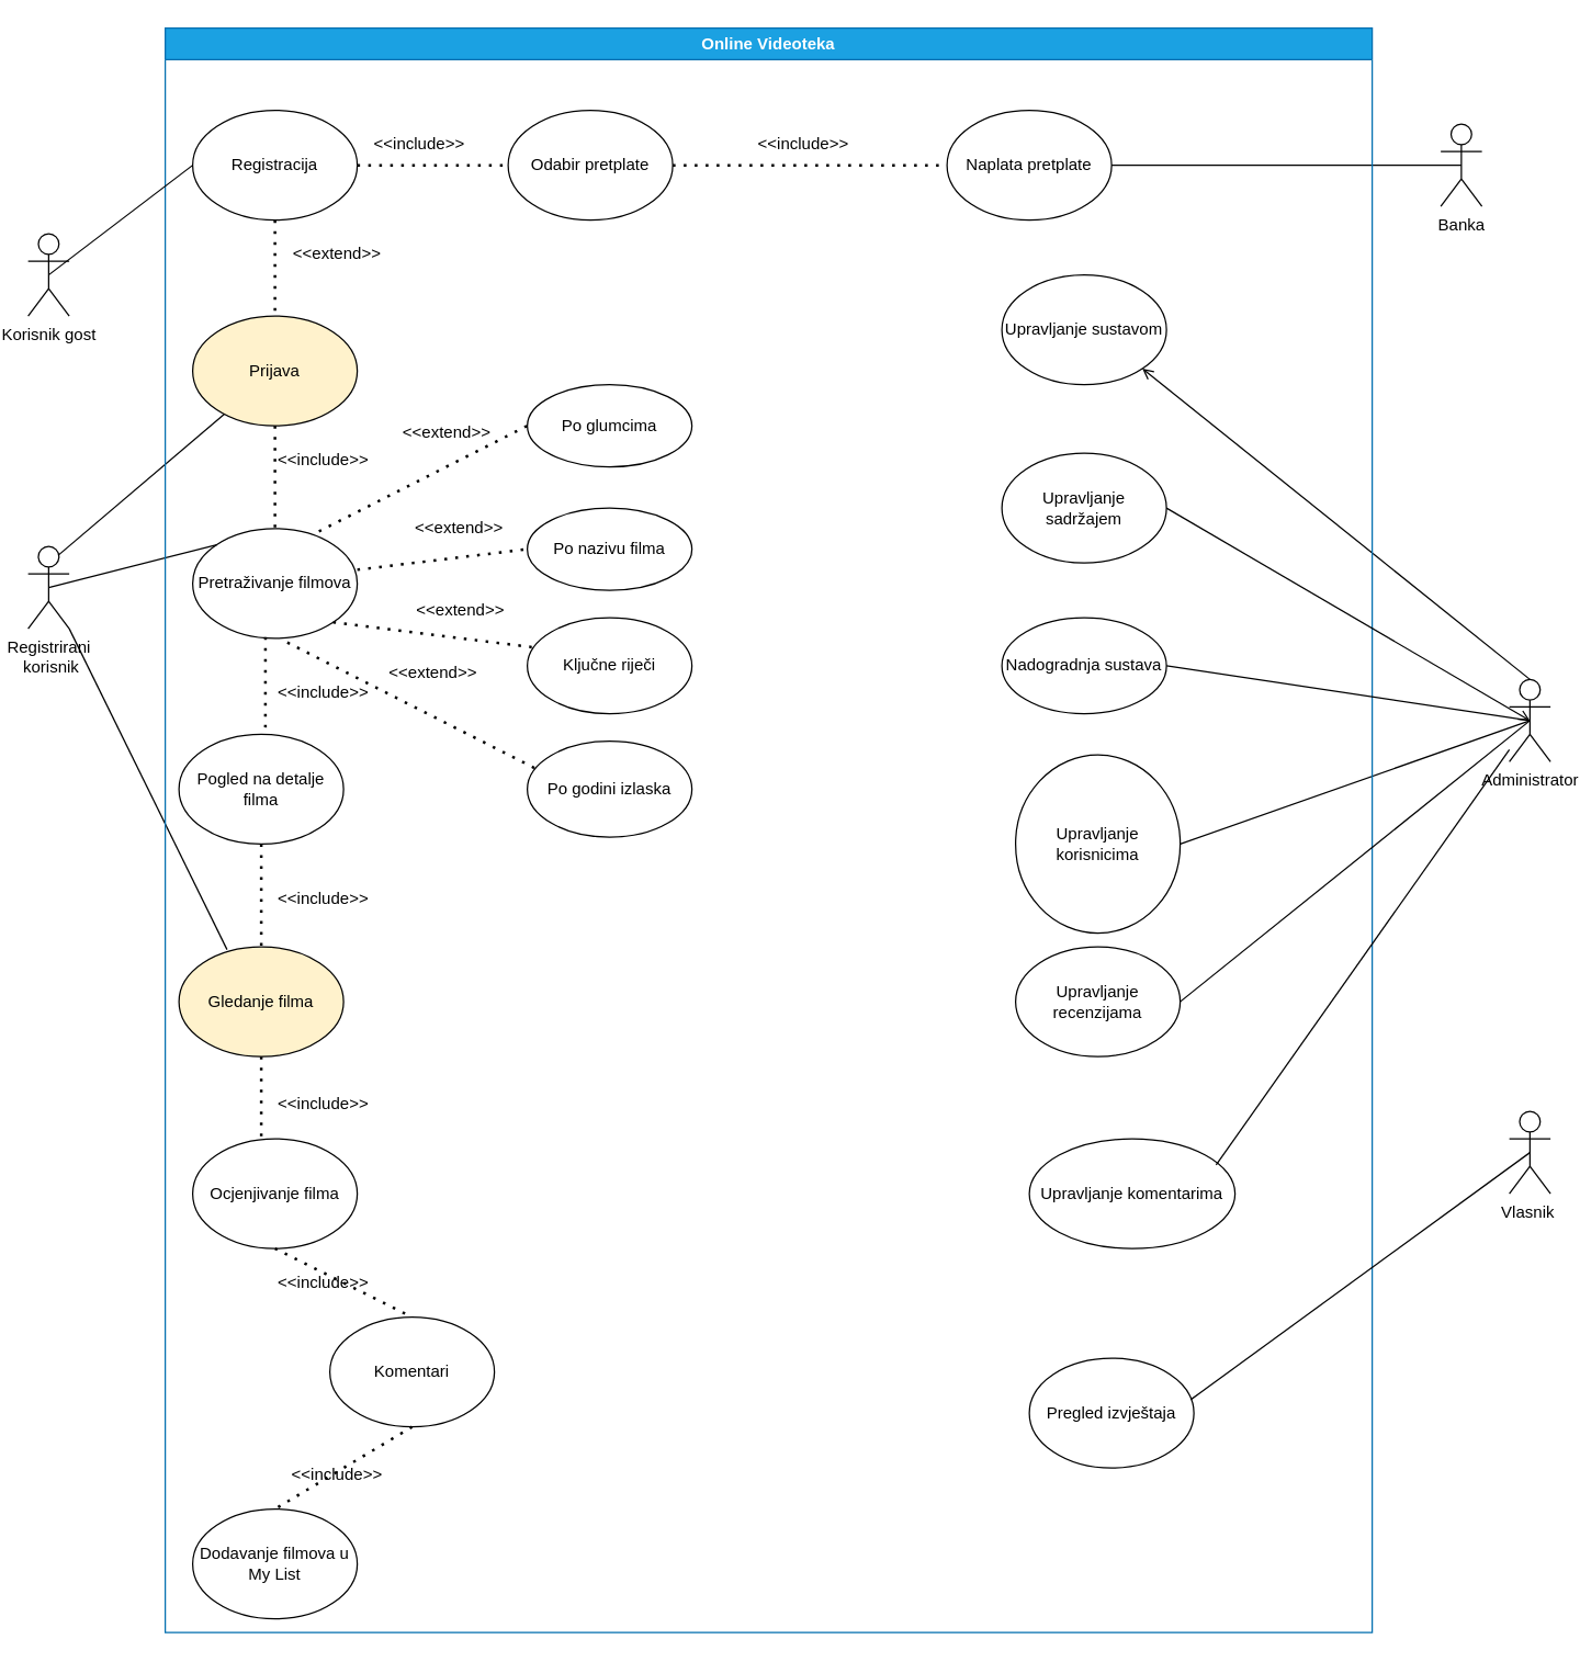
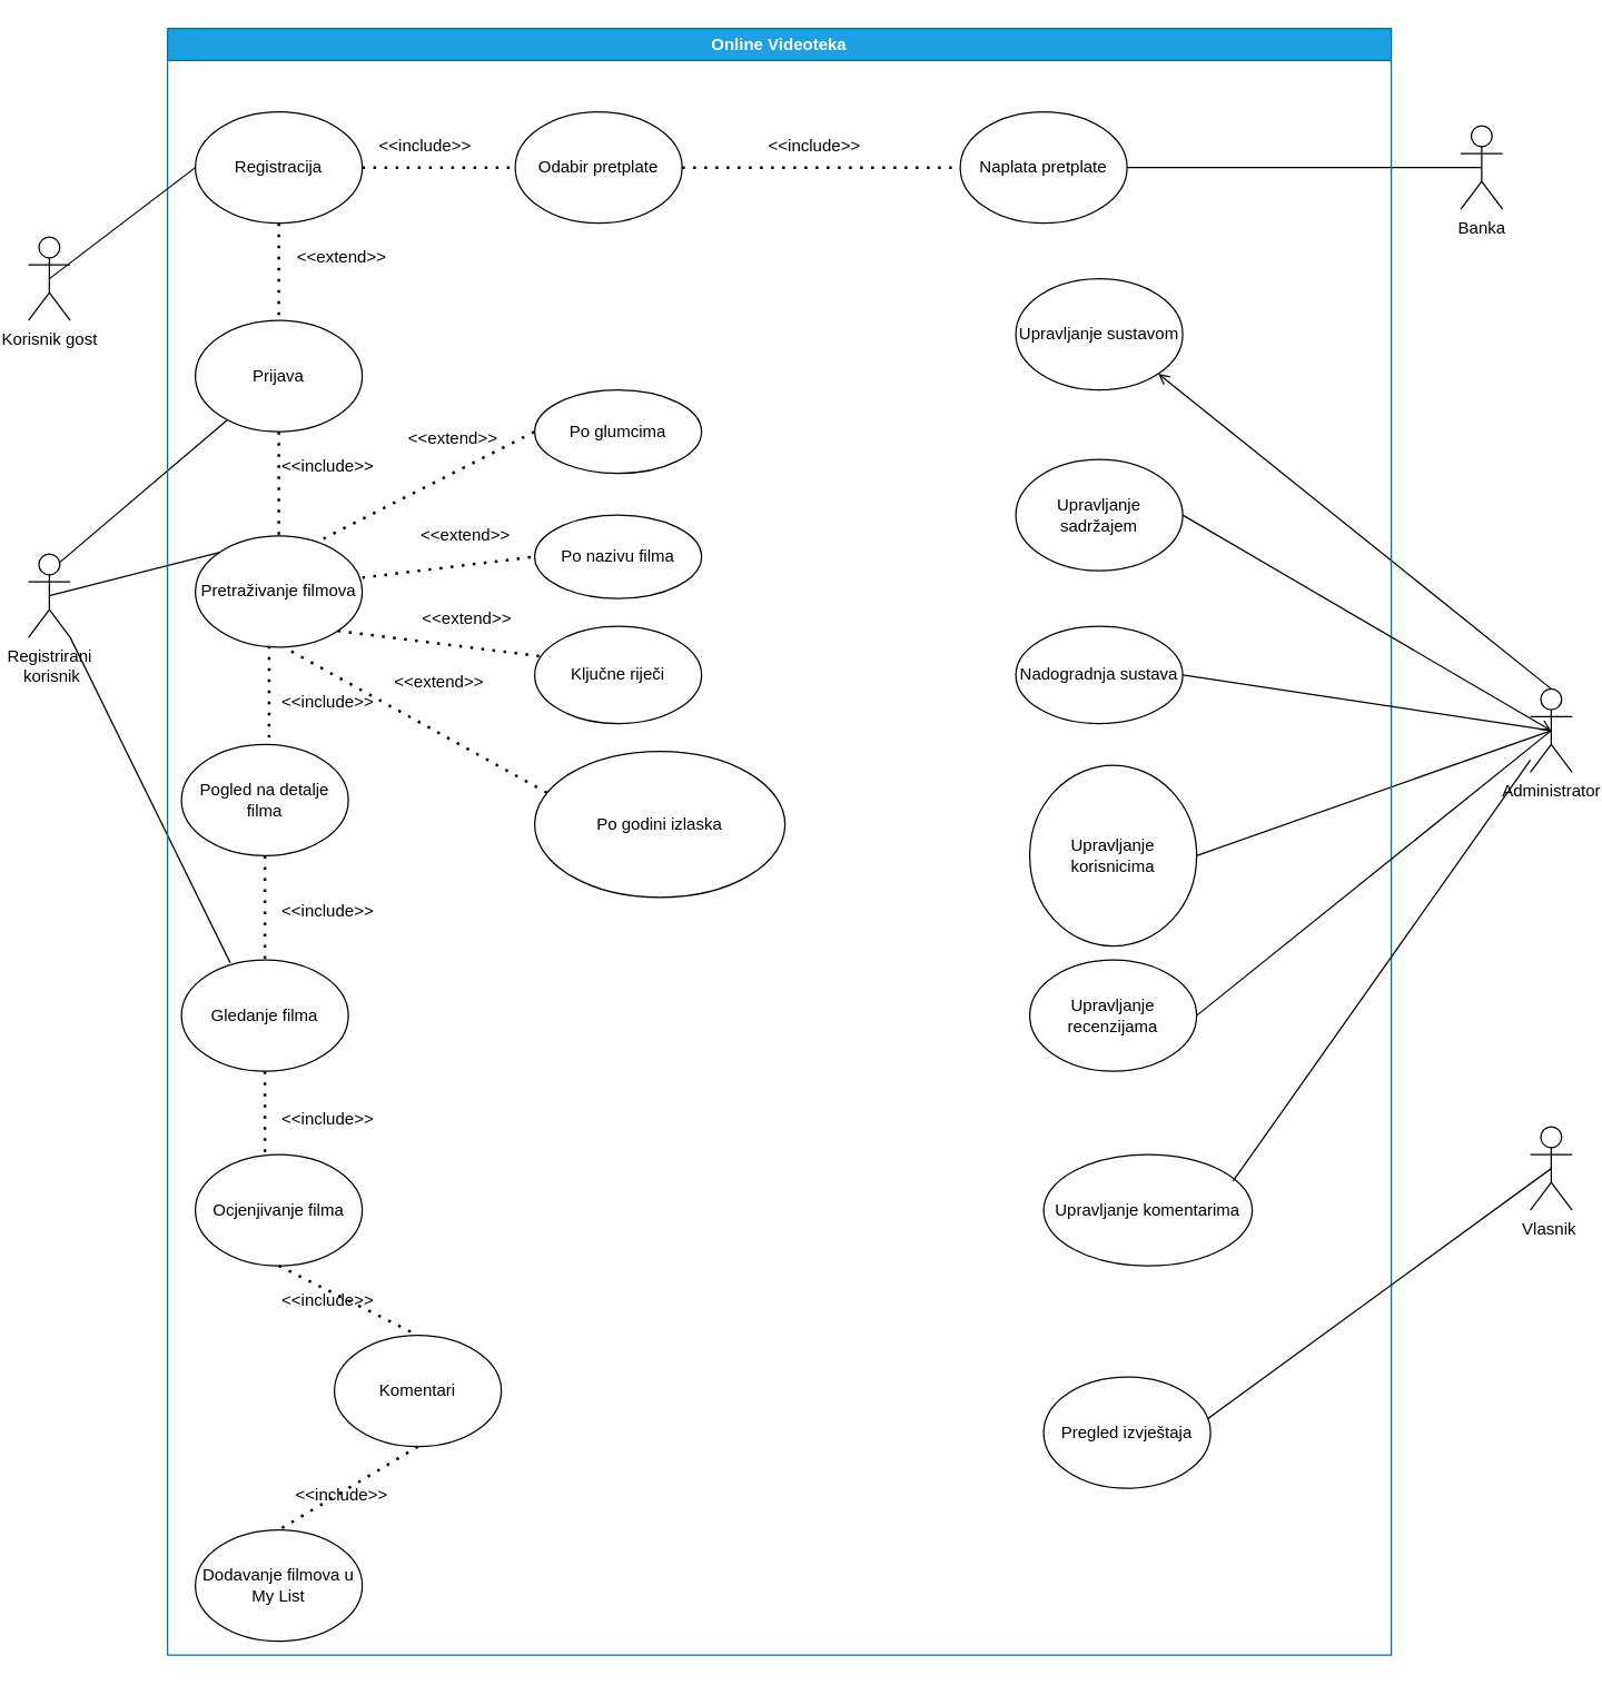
- <mxCell id="33" value="Prijava" style="ellipse;whiteSpace=wrap;html=1;fillColor=#fff2cc;" vertex="1" parent="24"><mxGeometry x="20" y="210" width="120" height="80" as="geometry" /></mxCell>
+ <mxCell id="33" value="Prijava" style="ellipse;whiteSpace=wrap;html=1;" vertex="1" parent="24"><mxGeometry x="20" y="210" width="120" height="80" as="geometry" /></mxCell>
- <mxCell id="41" value="Po godini izlaska" style="ellipse;whiteSpace=wrap;html=1;" vertex="1" parent="24"><mxGeometry x="264" y="520" width="120" height="70" as="geometry" /></mxCell>
+ <mxCell id="41" value="Po godini izlaska" style="ellipse;whiteSpace=wrap;html=1;" vertex="1" parent="24"><mxGeometry x="264" y="520" width="180" height="105" as="geometry" /></mxCell>
- <mxCell id="37" value="Gledanje filma" style="ellipse;whiteSpace=wrap;html=1;fillColor=#fff2cc;" vertex="1" parent="24"><mxGeometry x="10" y="670" width="120" height="80" as="geometry" /></mxCell>
+ <mxCell id="37" value="Gledanje filma" style="ellipse;whiteSpace=wrap;html=1;" vertex="1" parent="24"><mxGeometry x="10" y="670" width="120" height="80" as="geometry" /></mxCell>
